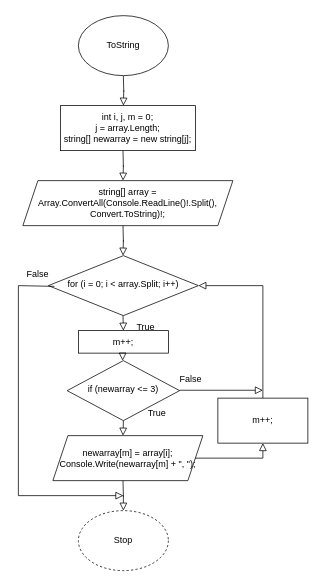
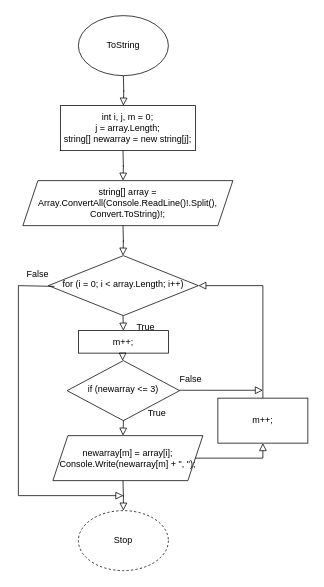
- <mxCell id="5" value="for (i = 0; i &amp;lt; array.Split; i++)" style="rhombus;whiteSpace=wrap;html=1;shadow=0;fontFamily=Helvetica;fontSize=12;align=center;strokeWidth=1;spacing=6;spacingTop=-4;" parent="1" vertex="1"><mxGeometry x="64" y="340" width="200" height="80" as="geometry" /></mxCell>
+ <mxCell id="5" value="for (i = 0; i &amp;lt; array.Length; i++)" style="rhombus;whiteSpace=wrap;html=1;shadow=0;fontFamily=Helvetica;fontSize=12;align=center;strokeWidth=1;spacing=6;spacingTop=-4;" parent="1" vertex="1"><mxGeometry x="64" y="340" width="200" height="80" as="geometry" /></mxCell>
